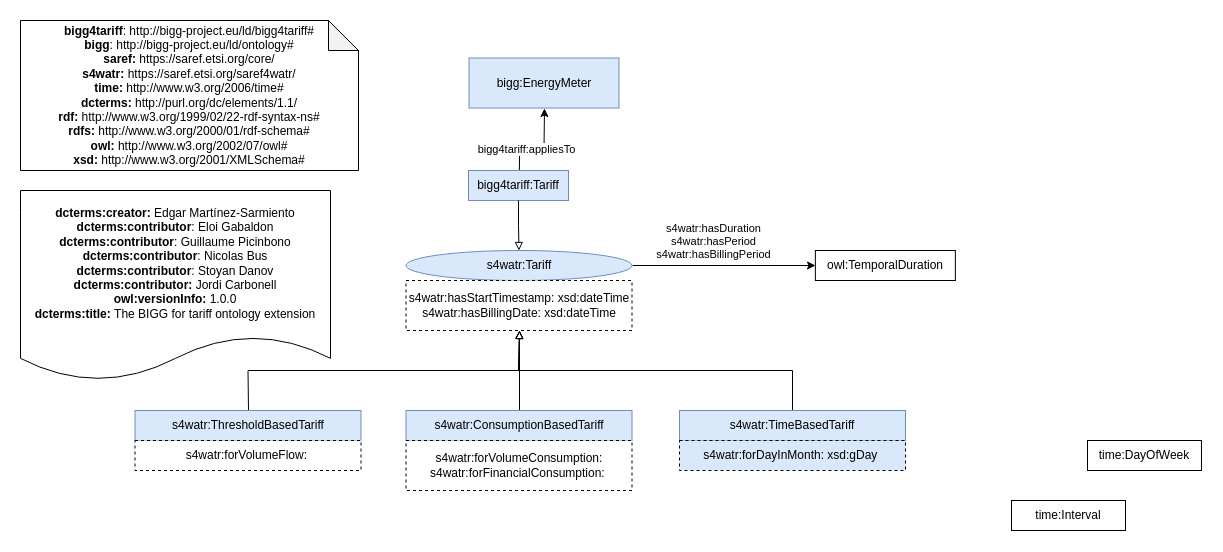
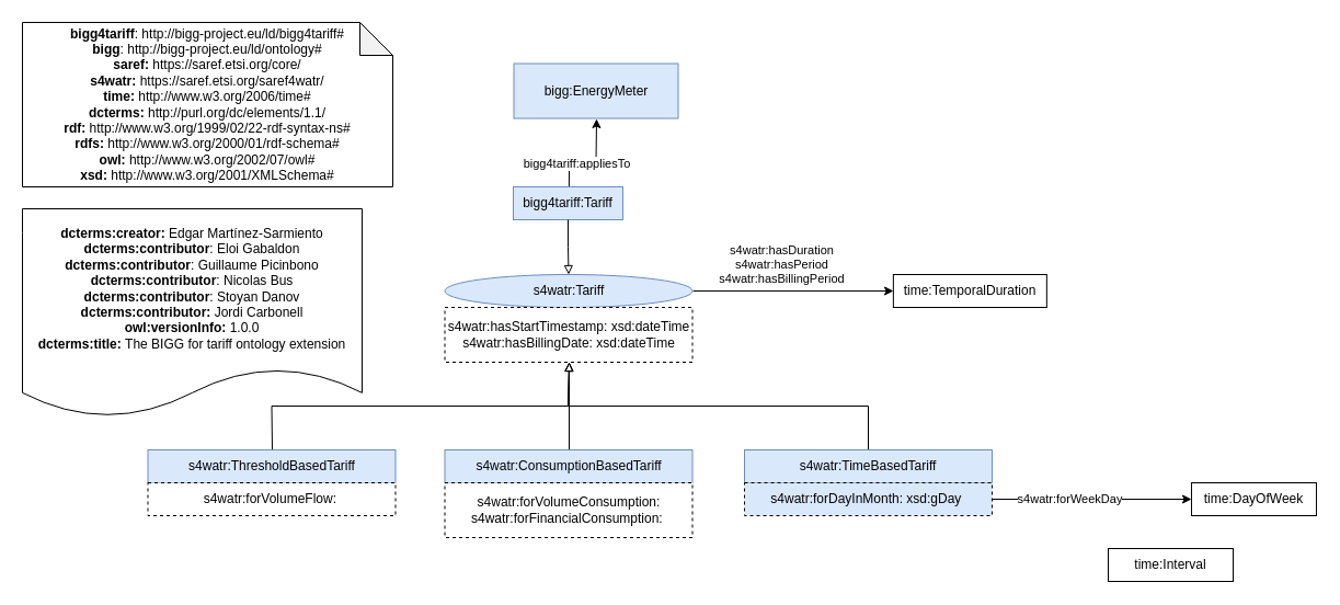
- <mxCell id="9" value="owl:TemporalDuration" style="rounded=0;whiteSpace=wrap;html=1;snapToPoint=1;points=[[0.1,0],[0.2,0],[0.3,0],[0.4,0],[0.5,0],[0.6,0],[0.7,0],[0.8,0],[0.9,0],[0,0.1],[0,0.3],[0,0.5],[0,0.7],[0,0.9],[0.1,1],[0.2,1],[0.3,1],[0.4,1],[0.5,1],[0.6,1],[0.7,1],[0.8,1],[0.9,1],[1,0.1],[1,0.3],[1,0.5],[1,0.7],[1,0.9]];" parent="1" vertex="1"><mxGeometry x="814.86" y="250" width="140" height="30" as="geometry" /></mxCell>
+ <mxCell id="9" value="time:TemporalDuration" style="rounded=0;whiteSpace=wrap;html=1;snapToPoint=1;points=[[0.1,0],[0.2,0],[0.3,0],[0.4,0],[0.5,0],[0.6,0],[0.7,0],[0.8,0],[0.9,0],[0,0.1],[0,0.3],[0,0.5],[0,0.7],[0,0.9],[0.1,1],[0.2,1],[0.3,1],[0.4,1],[0.5,1],[0.6,1],[0.7,1],[0.8,1],[0.9,1],[1,0.1],[1,0.3],[1,0.5],[1,0.7],[1,0.9]];" parent="1" vertex="1"><mxGeometry x="814.86" y="250" width="140" height="30" as="geometry" /></mxCell>
+ <mxCell id="14" value="" style="edgeStyle=orthogonalEdgeStyle;rounded=0;orthogonalLoop=1;jettySize=auto;html=1;" parent="1" source="17" target="21" edge="1"><mxGeometry relative="1" as="geometry" /></mxCell>
+ <mxCell id="15" value="s4watr:forWeekDay" style="edgeLabel;html=1;align=center;verticalAlign=middle;resizable=0;points=[];" parent="14" connectable="0" vertex="1"><mxGeometry x="-0.235" y="1" relative="1" as="geometry"><mxPoint as="offset" /></mxGeometry></mxCell>
